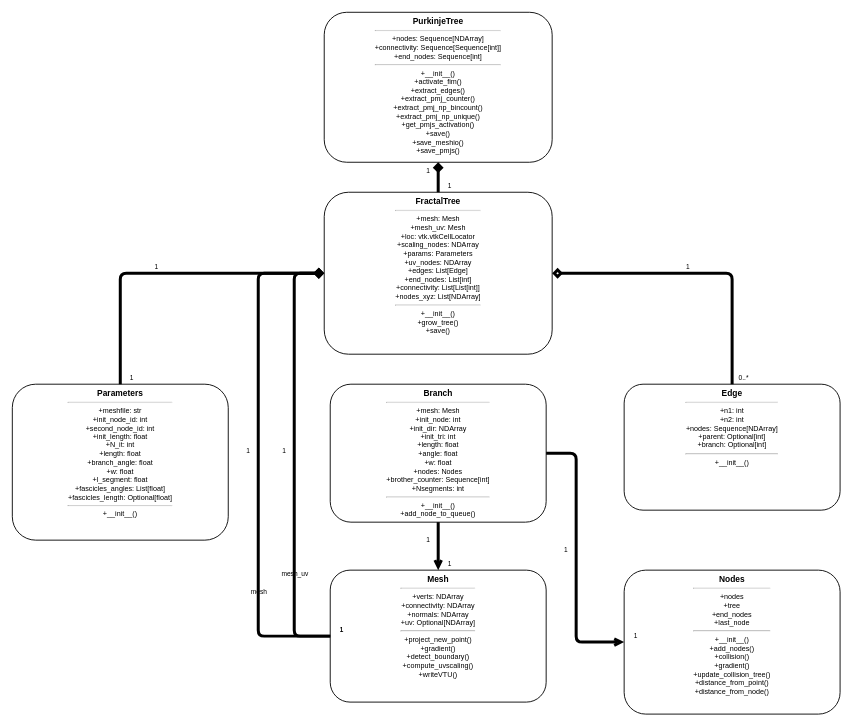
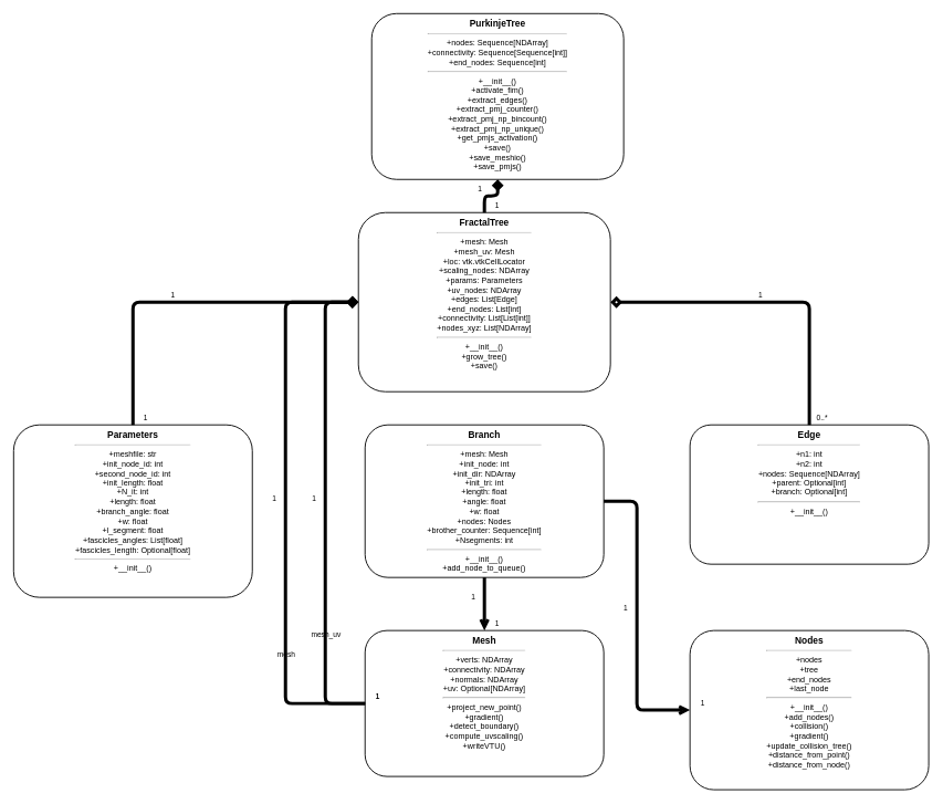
- <mxCell id="2" value="&lt;div style=&quot;font-weight: bold; font-size: 14px;&quot;&gt;PurkinjeTree&lt;/div&gt;&lt;hr&gt;&lt;div style=&quot;text-align:center&quot;&gt;+nodes: Sequence[NDArray]&lt;br&gt;+connectivity: Sequence[Sequence[int]]&lt;br&gt;+end_nodes: Sequence[int]&lt;/div&gt;&lt;hr&gt;&lt;div style=&quot;text-align:center&quot;&gt;+__init__()&lt;br&gt;+activate_fim()&lt;br&gt;+extract_edges()&lt;br&gt;+extract_pmj_counter()&lt;br&gt;+extract_pmj_np_bincount()&lt;br&gt;+extract_pmj_np_unique()&lt;br&gt;+get_pmjs_activation()&lt;br&gt;+save()&lt;br&gt;+save_meshio()&lt;br&gt;+save_pmjs()&lt;/div&gt;" style="shape=rectangle;whiteSpace=wrap;html=1;verticalAlign=top;align=center;rounded=1;strokeWidth=1.5;fontSize=12;shadow=0;labelBackgroundColor=none;" vertex="1" parent="1"><mxGeometry x="540" y="20" width="380" height="250" as="geometry" /></mxCell>
+ <mxCell id="2" value="&lt;div style=&quot;font-weight: bold; font-size: 14px;&quot;&gt;PurkinjeTree&lt;/div&gt;&lt;hr&gt;&lt;div style=&quot;text-align:center&quot;&gt;+nodes: Sequence[NDArray]&lt;br&gt;+connectivity: Sequence[Sequence[int]]&lt;br&gt;+end_nodes: Sequence[int]&lt;/div&gt;&lt;hr&gt;&lt;div style=&quot;text-align:center&quot;&gt;+__init__()&lt;br&gt;+activate_fim()&lt;br&gt;+extract_edges()&lt;br&gt;+extract_pmj_counter()&lt;br&gt;+extract_pmj_np_bincount()&lt;br&gt;+extract_pmj_np_unique()&lt;br&gt;+get_pmjs_activation()&lt;br&gt;+save()&lt;br&gt;+save_meshio()&lt;br&gt;+save_pmjs()&lt;/div&gt;" style="shape=rectangle;whiteSpace=wrap;html=1;verticalAlign=top;align=center;rounded=1;strokeWidth=1.5;fontSize=12;shadow=0;labelBackgroundColor=none;" vertex="1" parent="1"><mxGeometry x="560" y="20" width="380" height="250" as="geometry" /></mxCell>
